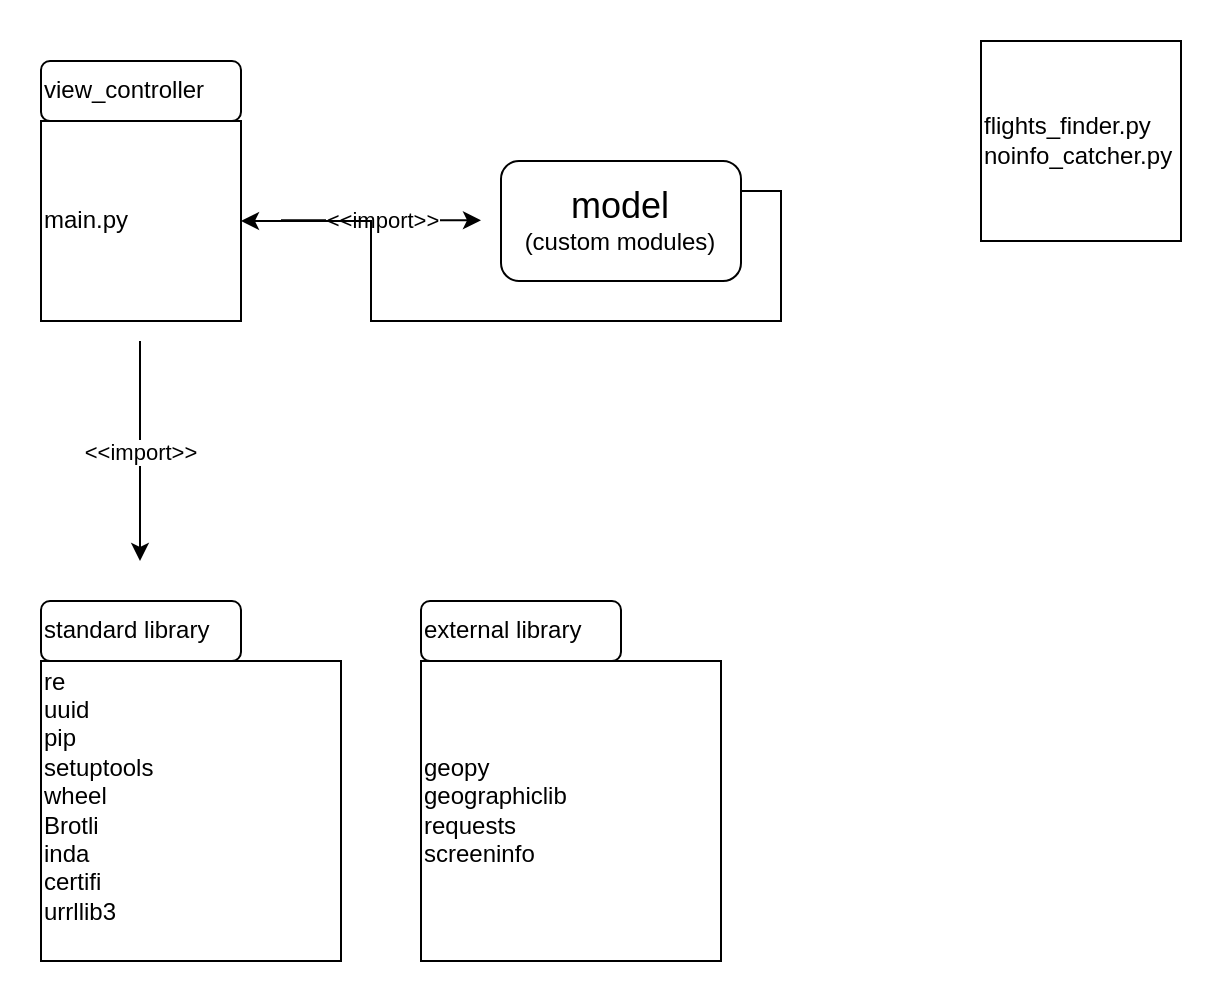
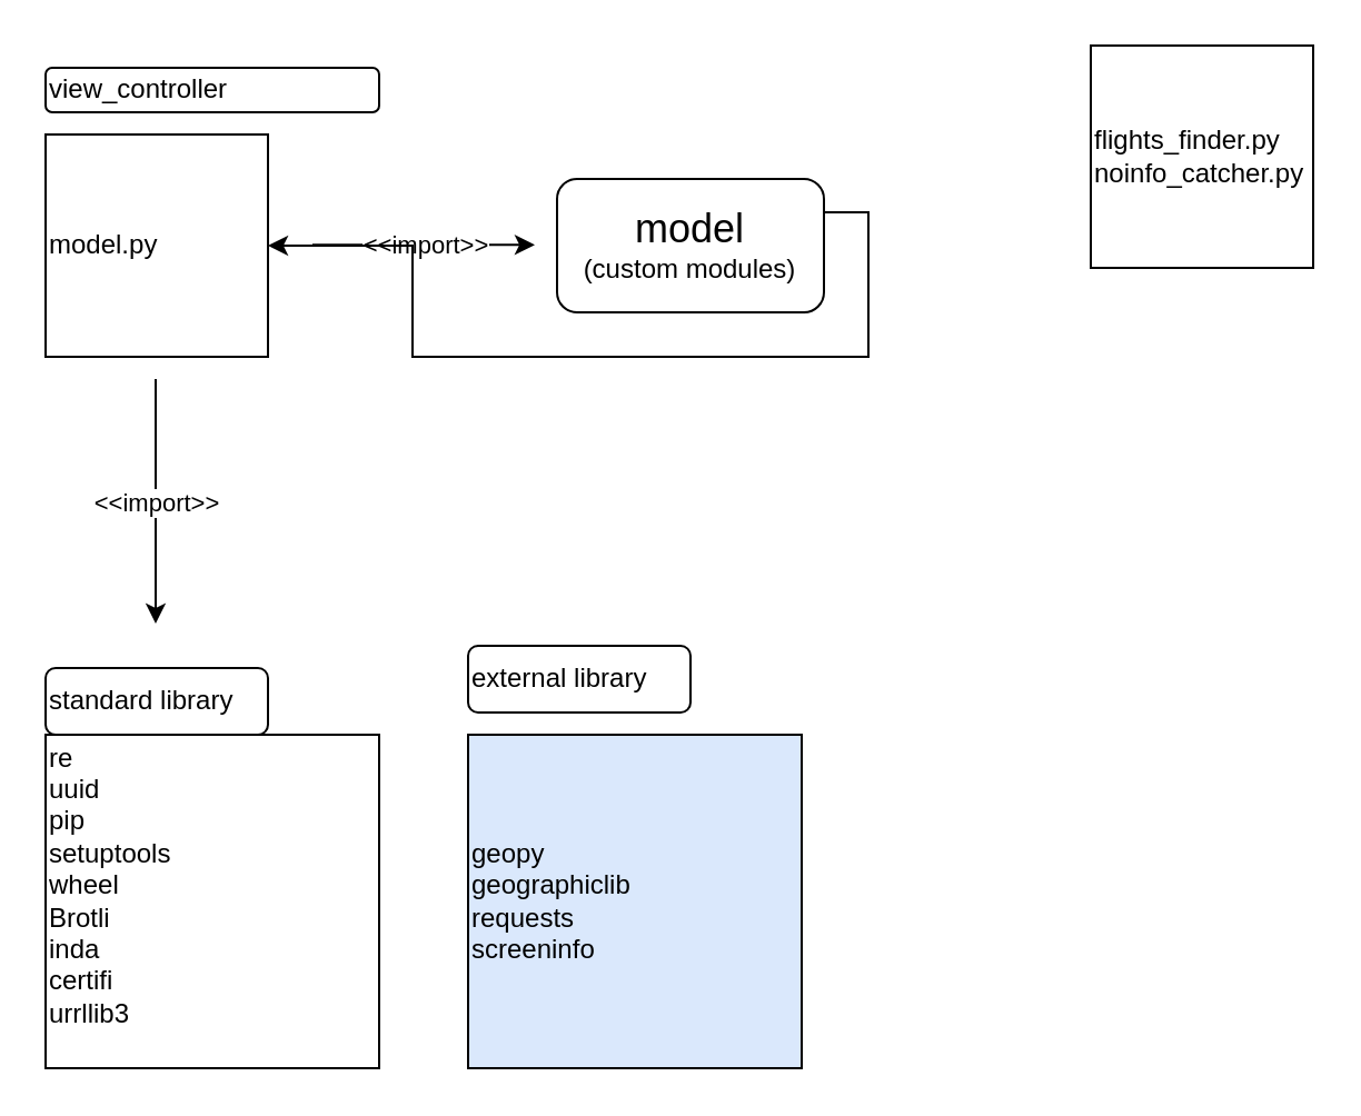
- <mxCell id="2" value="view_controller" style="rounded=1;whiteSpace=wrap;html=1;align=left;" vertex="1" parent="1"><mxGeometry x="20" y="30" width="100" height="30" as="geometry" /></mxCell>
+ <mxCell id="2" value="view_controller" style="rounded=1;whiteSpace=wrap;html=1;align=left;" vertex="1" parent="1"><mxGeometry x="20" y="30" width="150" height="20" as="geometry" /></mxCell>
- <mxCell id="3" value="main.py" style="whiteSpace=wrap;html=1;aspect=fixed;align=left;" vertex="1" parent="1"><mxGeometry x="20" y="60" width="100" height="100" as="geometry" /></mxCell>
+ <mxCell id="3" value="model.py" style="whiteSpace=wrap;html=1;aspect=fixed;align=left;" vertex="1" parent="1"><mxGeometry x="20" y="60" width="100" height="100" as="geometry" /></mxCell>
- <mxCell id="13" value="external library" style="rounded=1;whiteSpace=wrap;html=1;align=left;" vertex="1" parent="1"><mxGeometry x="210" y="300" width="100" height="30" as="geometry" /></mxCell>
+ <mxCell id="13" value="external library" style="rounded=1;whiteSpace=wrap;html=1;align=left;" vertex="1" parent="1"><mxGeometry x="210" y="290" width="100" height="30" as="geometry" /></mxCell>
- <mxCell id="14" value="&lt;div&gt;geopy&lt;/div&gt;&lt;div&gt;geographiclib&lt;/div&gt;&lt;div&gt;requests&lt;/div&gt;&lt;div&gt;screeninfo&lt;/div&gt;" style="whiteSpace=wrap;html=1;aspect=fixed;align=left;" vertex="1" parent="1"><mxGeometry x="210" y="330" width="150" height="150" as="geometry" /></mxCell>
+ <mxCell id="14" value="&lt;div&gt;geopy&lt;/div&gt;&lt;div&gt;geographiclib&lt;/div&gt;&lt;div&gt;requests&lt;/div&gt;&lt;div&gt;screeninfo&lt;/div&gt;" style="whiteSpace=wrap;html=1;aspect=fixed;align=left;fillColor=#dae8fc;" vertex="1" parent="1"><mxGeometry x="210" y="330" width="150" height="150" as="geometry" /></mxCell>
